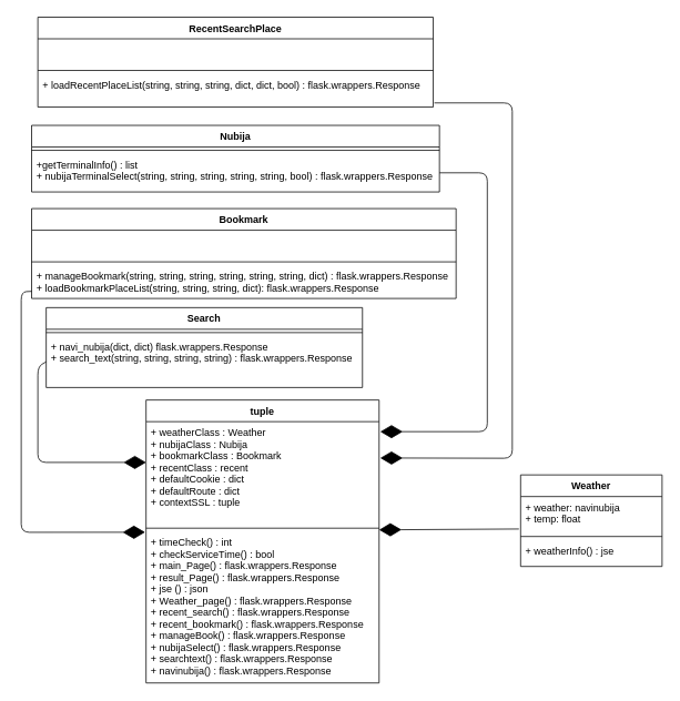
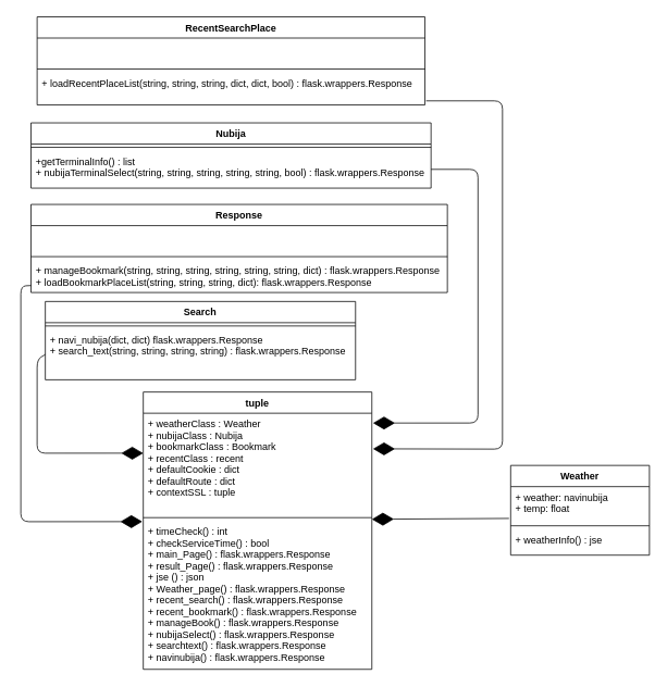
- <mxCell id="12" value="Bookmark" style="swimlane;fontStyle=1;align=center;verticalAlign=top;childLayout=stackLayout;horizontal=1;startSize=26;horizontalStack=0;resizeParent=1;resizeParentMax=0;resizeLast=0;collapsible=1;marginBottom=0;" parent="1" vertex="1"><mxGeometry x="32.5" y="250" width="510" height="108" as="geometry" /></mxCell>
+ <mxCell id="12" value="Response" style="swimlane;fontStyle=1;align=center;verticalAlign=top;childLayout=stackLayout;horizontal=1;startSize=26;horizontalStack=0;resizeParent=1;resizeParentMax=0;resizeLast=0;collapsible=1;marginBottom=0;" parent="1" vertex="1"><mxGeometry x="32.5" y="250" width="510" height="108" as="geometry" /></mxCell>
